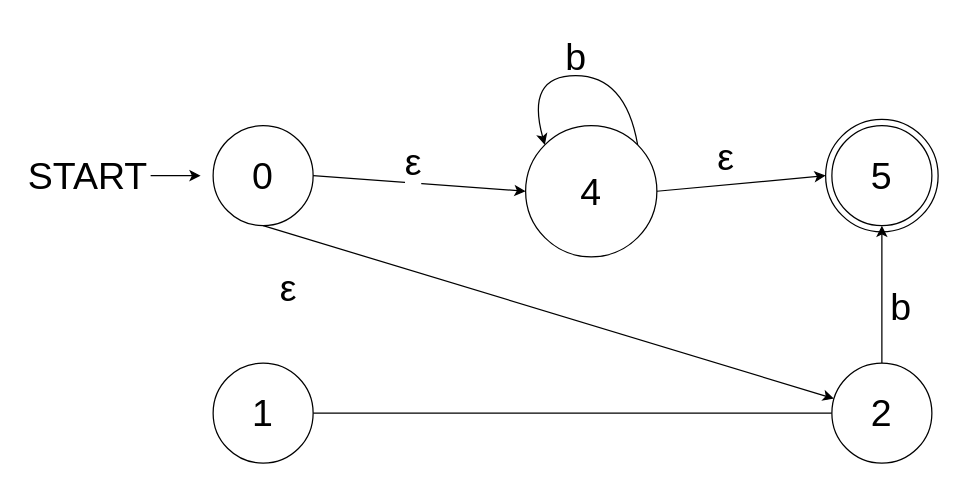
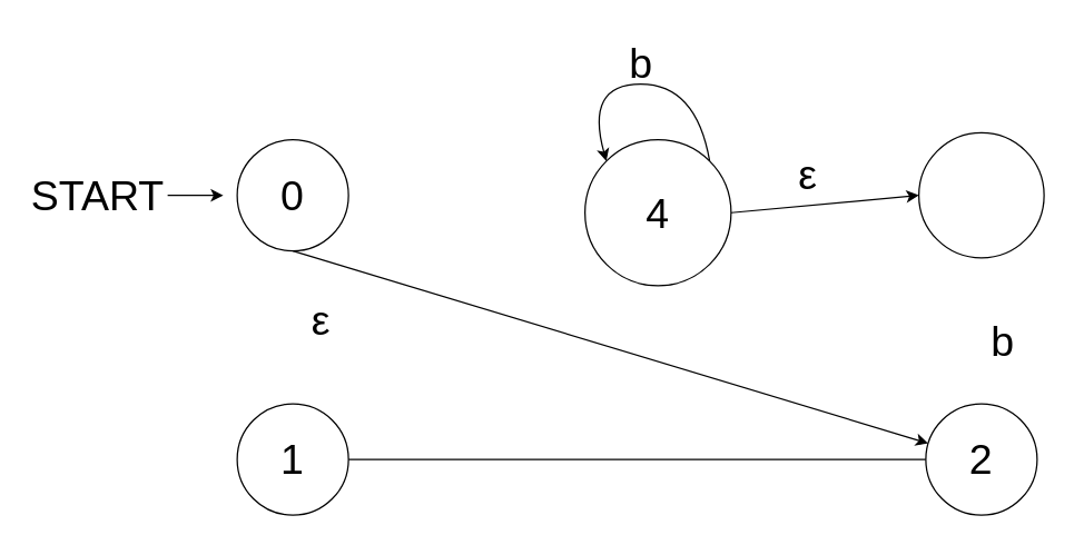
- <mxCell id="9" value="5" style="ellipse;whiteSpace=wrap;html=1;fontSize=30;" vertex="1" parent="1"><mxGeometry x="665" y="100" width="80" height="80" as="geometry" /></mxCell>
- <mxCell id="7" value="" style="endArrow=classic;html=1;rounded=0;fontSize=30;exitX=1;exitY=0.5;exitDx=0;exitDy=0;entryX=0;entryY=0.5;entryDx=0;entryDy=0;" edge="1" parent="1" source="3" target="6"><mxGeometry width="50" height="50" relative="1" as="geometry"><mxPoint x="260" y="250" as="sourcePoint" /><mxPoint x="310" y="200" as="targetPoint" /></mxGeometry></mxCell>
- <mxCell id="8" value="ε" style="edgeLabel;html=1;align=center;verticalAlign=middle;resizable=0;points=[];fontSize=30;" vertex="1" connectable="0" parent="7"><mxGeometry x="0.425" y="-3" relative="1" as="geometry"><mxPoint x="-41" y="-23" as="offset" /></mxGeometry></mxCell>
- <mxCell id="18" value="" style="edgeStyle=orthogonalEdgeStyle;rounded=0;orthogonalLoop=1;jettySize=auto;html=1;fontSize=30;" edge="1" parent="1" source="19" target="9"><mxGeometry relative="1" as="geometry" /></mxCell>
